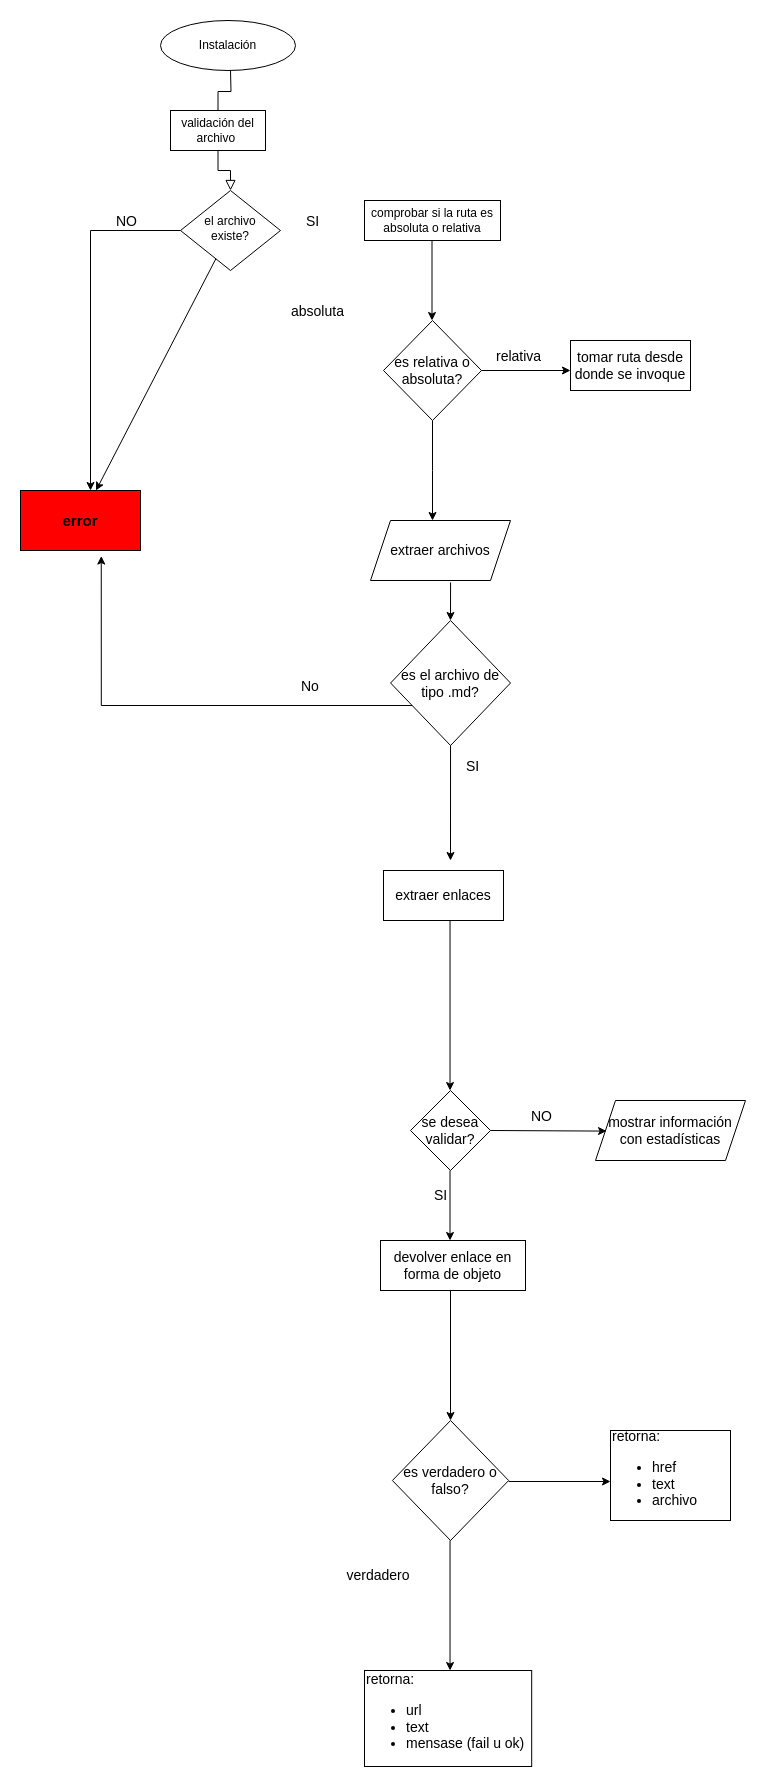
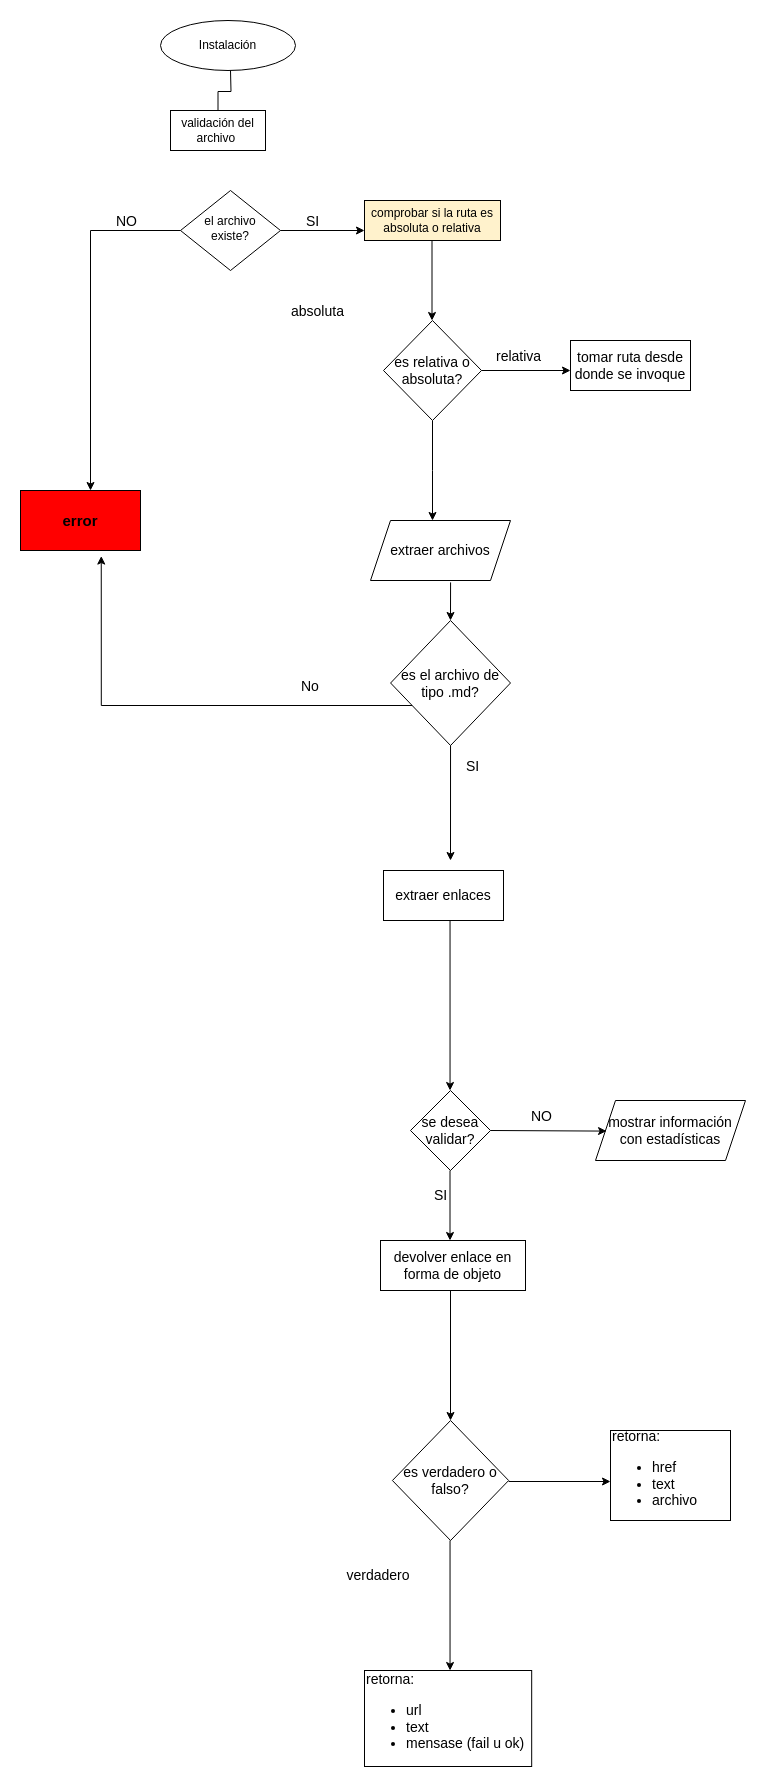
- <mxCell id="2" value="" style="rounded=0;html=1;jettySize=auto;orthogonalLoop=1;fontSize=11;endArrow=block;endFill=0;endSize=8;strokeWidth=1;shadow=0;labelBackgroundColor=none;edgeStyle=orthogonalEdgeStyle;startArrow=none;" parent="1" source="6" target="3" edge="1"><mxGeometry relative="1" as="geometry" /></mxCell>
- <mxCell id="4" value="comprobar si la ruta es absoluta o relativa" style="rounded=0;whiteSpace=wrap;html=1;fontSize=12;glass=0;strokeWidth=1;shadow=0;" parent="1" vertex="1"><mxGeometry x="364" y="200" width="136" height="40" as="geometry" /></mxCell>
+ <mxCell id="4" value="comprobar si la ruta es absoluta o relativa" style="rounded=0;whiteSpace=wrap;html=1;fontSize=12;glass=0;strokeWidth=1;shadow=0;fillColor=#fff2cc;" parent="1" vertex="1"><mxGeometry x="364" y="200" width="136" height="40" as="geometry" /></mxCell>
- <mxCell id="10" value="" style="endArrow=classic;html=1;rounded=0;fontSize=13;" parent="1" source="3" target="5" edge="1"><mxGeometry width="50" height="50" relative="1" as="geometry"><mxPoint x="250" y="280" as="sourcePoint" /><mxPoint x="350" y="230" as="targetPoint" /></mxGeometry></mxCell>
+ <mxCell id="10" value="" style="endArrow=classic;html=1;rounded=0;fontSize=13;entryX=0;entryY=0.75;entryDx=0;entryDy=0;" parent="1" source="3" target="4" edge="1"><mxGeometry width="50" height="50" relative="1" as="geometry"><mxPoint x="250" y="280" as="sourcePoint" /><mxPoint x="350" y="230" as="targetPoint" /></mxGeometry></mxCell>
